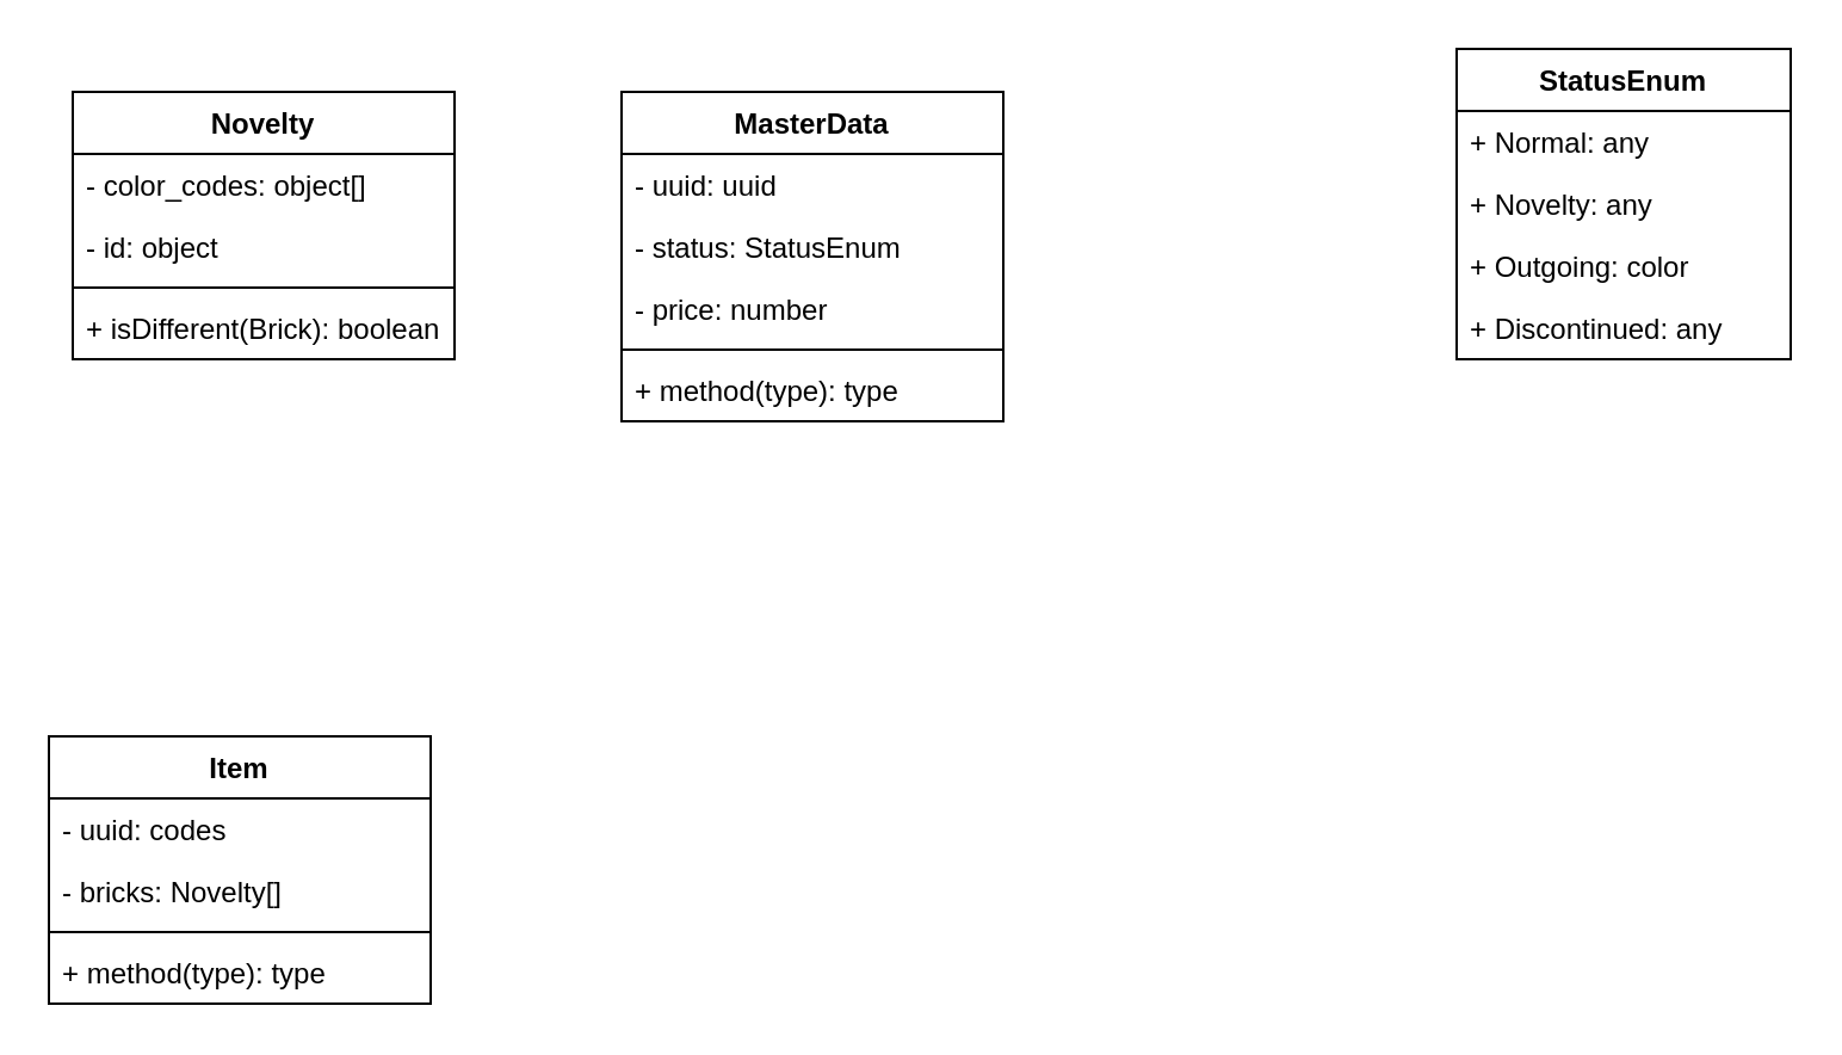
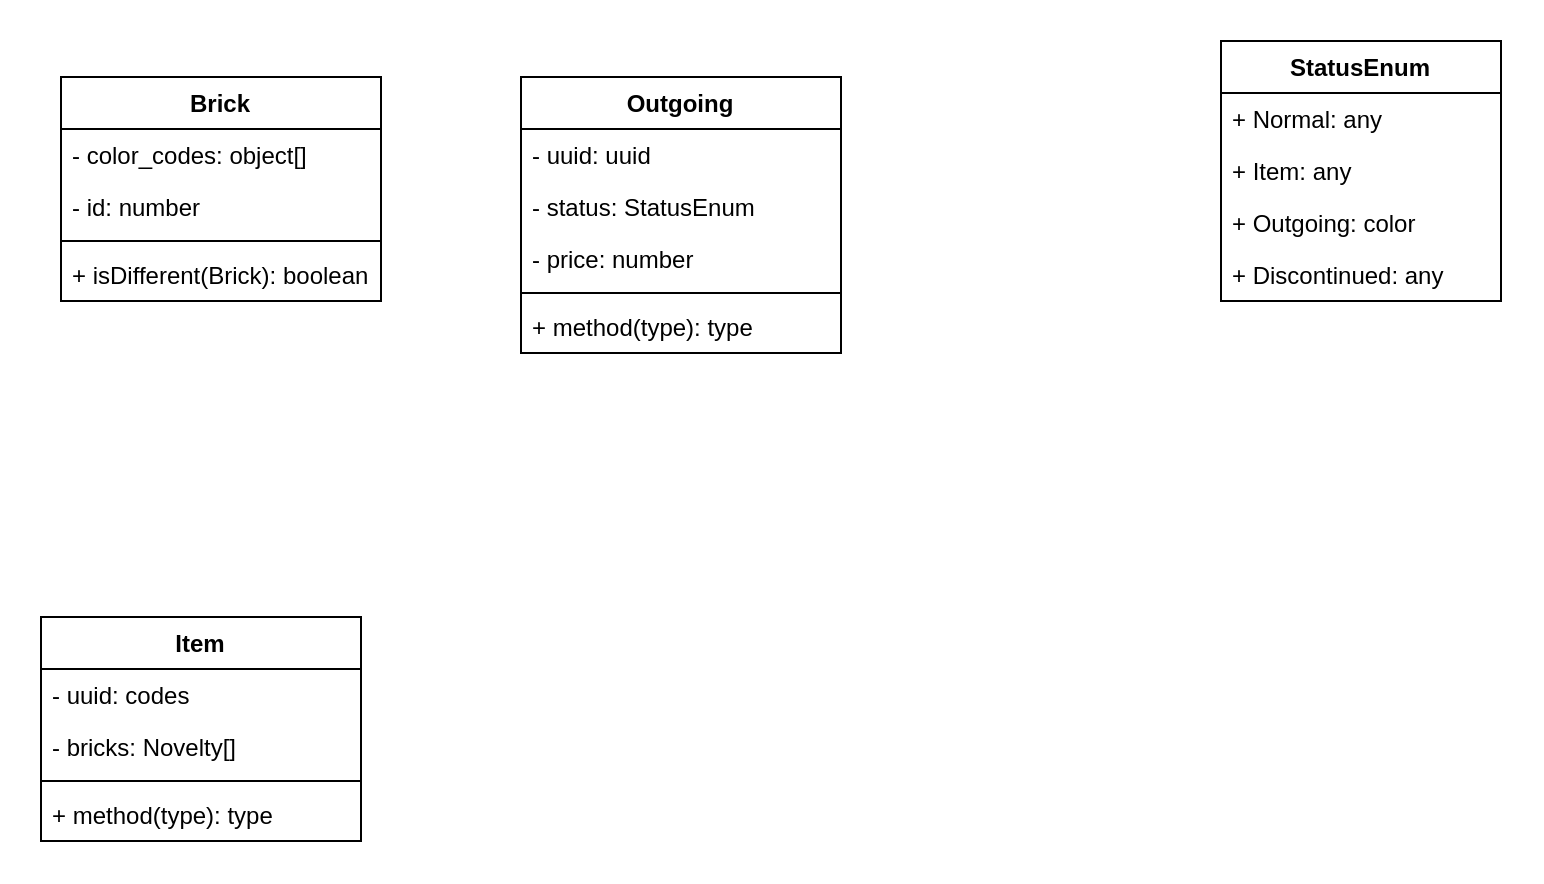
- <mxCell id="2" value="Novelty" style="swimlane;fontStyle=1;align=center;verticalAlign=top;childLayout=stackLayout;horizontal=1;startSize=26;horizontalStack=0;resizeParent=1;resizeParentMax=0;resizeLast=0;collapsible=1;marginBottom=0;" vertex="1" parent="1"><mxGeometry x="30" y="38" width="160" height="112" as="geometry" /></mxCell>
+ <mxCell id="2" value="Brick" style="swimlane;fontStyle=1;align=center;verticalAlign=top;childLayout=stackLayout;horizontal=1;startSize=26;horizontalStack=0;resizeParent=1;resizeParentMax=0;resizeLast=0;collapsible=1;marginBottom=0;" vertex="1" parent="1"><mxGeometry x="30" y="38" width="160" height="112" as="geometry" /></mxCell>
- <mxCell id="12" value="MasterData" style="swimlane;fontStyle=1;align=center;verticalAlign=top;childLayout=stackLayout;horizontal=1;startSize=26;horizontalStack=0;resizeParent=1;resizeParentMax=0;resizeLast=0;collapsible=1;marginBottom=0;" vertex="1" parent="1"><mxGeometry x="260" y="38" width="160" height="138" as="geometry" /></mxCell>
+ <mxCell id="12" value="Outgoing" style="swimlane;fontStyle=1;align=center;verticalAlign=top;childLayout=stackLayout;horizontal=1;startSize=26;horizontalStack=0;resizeParent=1;resizeParentMax=0;resizeLast=0;collapsible=1;marginBottom=0;" vertex="1" parent="1"><mxGeometry x="260" y="38" width="160" height="138" as="geometry" /></mxCell>
- <mxCell id="20" value="+ Novelty: any" style="text;strokeColor=none;fillColor=none;align=left;verticalAlign=top;spacingLeft=4;spacingRight=4;overflow=hidden;rotatable=0;points=[[0,0.5],[1,0.5]];portConstraint=eastwest;" vertex="1" parent="18"><mxGeometry y="52" width="140" height="26" as="geometry" /></mxCell>
+ <mxCell id="20" value="+ Item: any" style="text;strokeColor=none;fillColor=none;align=left;verticalAlign=top;spacingLeft=4;spacingRight=4;overflow=hidden;rotatable=0;points=[[0,0.5],[1,0.5]];portConstraint=eastwest;" vertex="1" parent="18"><mxGeometry y="52" width="140" height="26" as="geometry" /></mxCell>
- <mxCell id="4" value="- id: object" style="text;strokeColor=none;fillColor=none;align=left;verticalAlign=top;spacingLeft=4;spacingRight=4;overflow=hidden;rotatable=0;points=[[0,0.5],[1,0.5]];portConstraint=eastwest;" vertex="1" parent="2"><mxGeometry y="52" width="160" height="26" as="geometry" /></mxCell>
+ <mxCell id="4" value="- id: number" style="text;strokeColor=none;fillColor=none;align=left;verticalAlign=top;spacingLeft=4;spacingRight=4;overflow=hidden;rotatable=0;points=[[0,0.5],[1,0.5]];portConstraint=eastwest;" vertex="1" parent="2"><mxGeometry y="52" width="160" height="26" as="geometry" /></mxCell>
